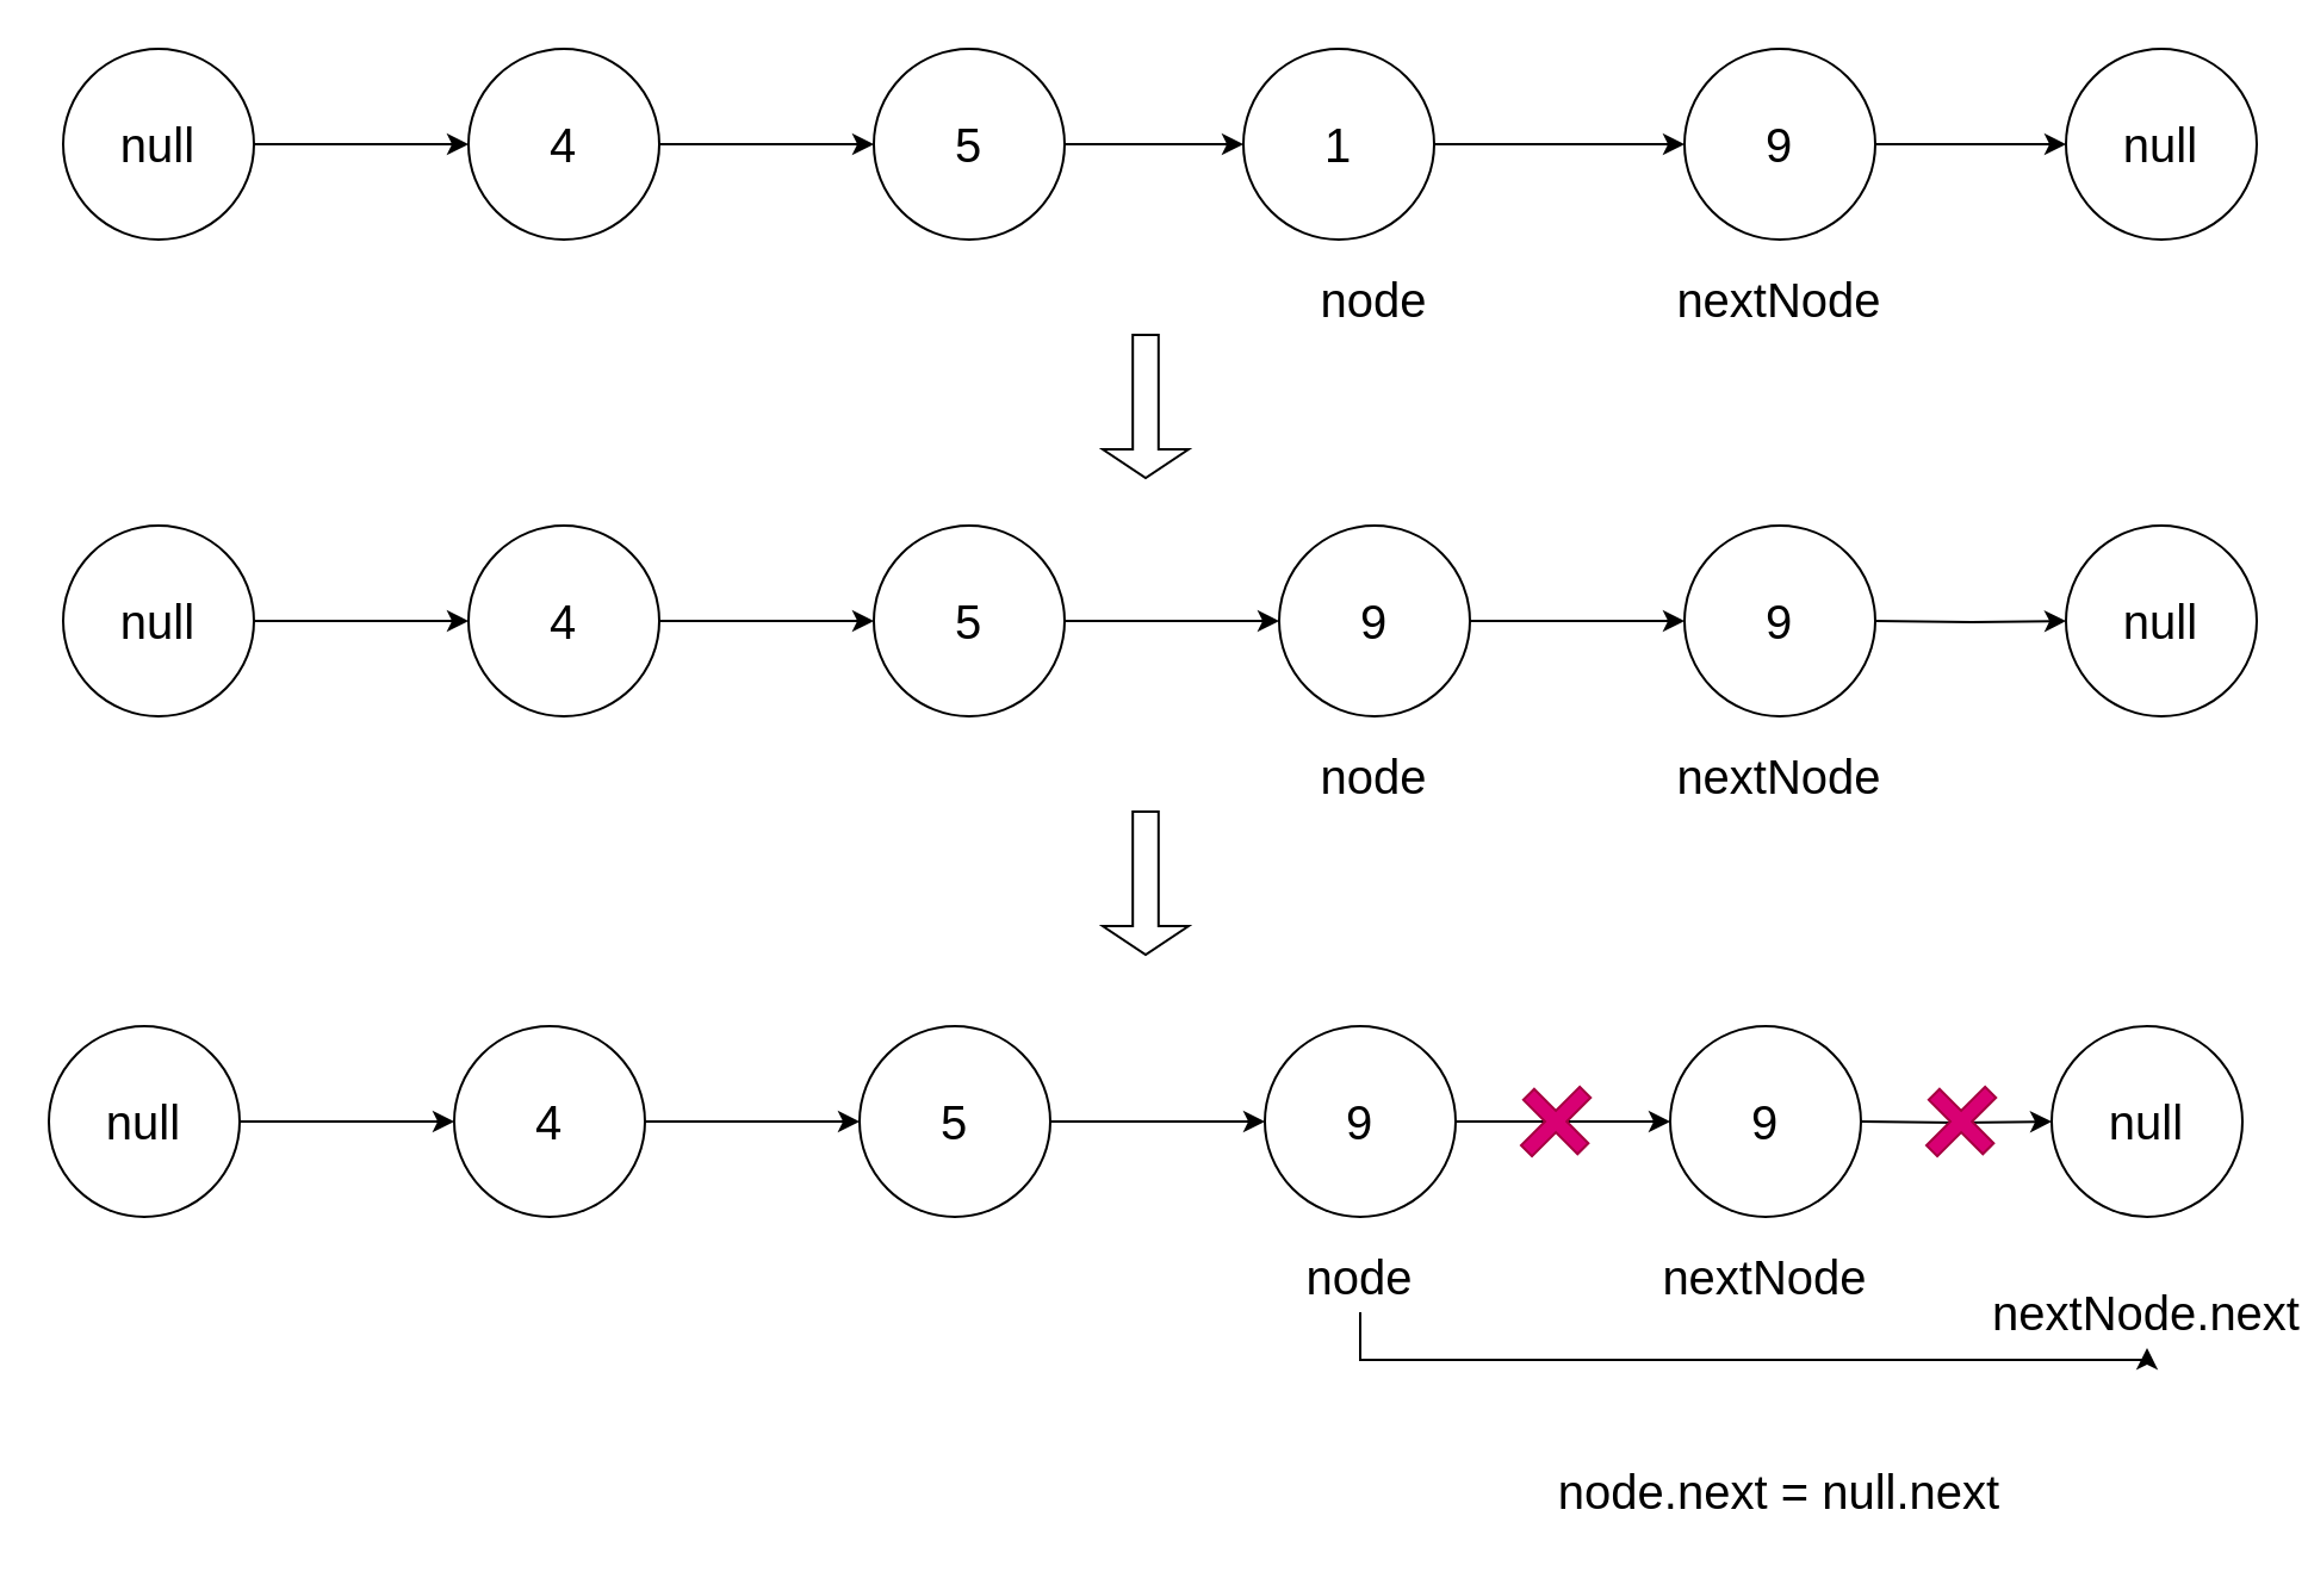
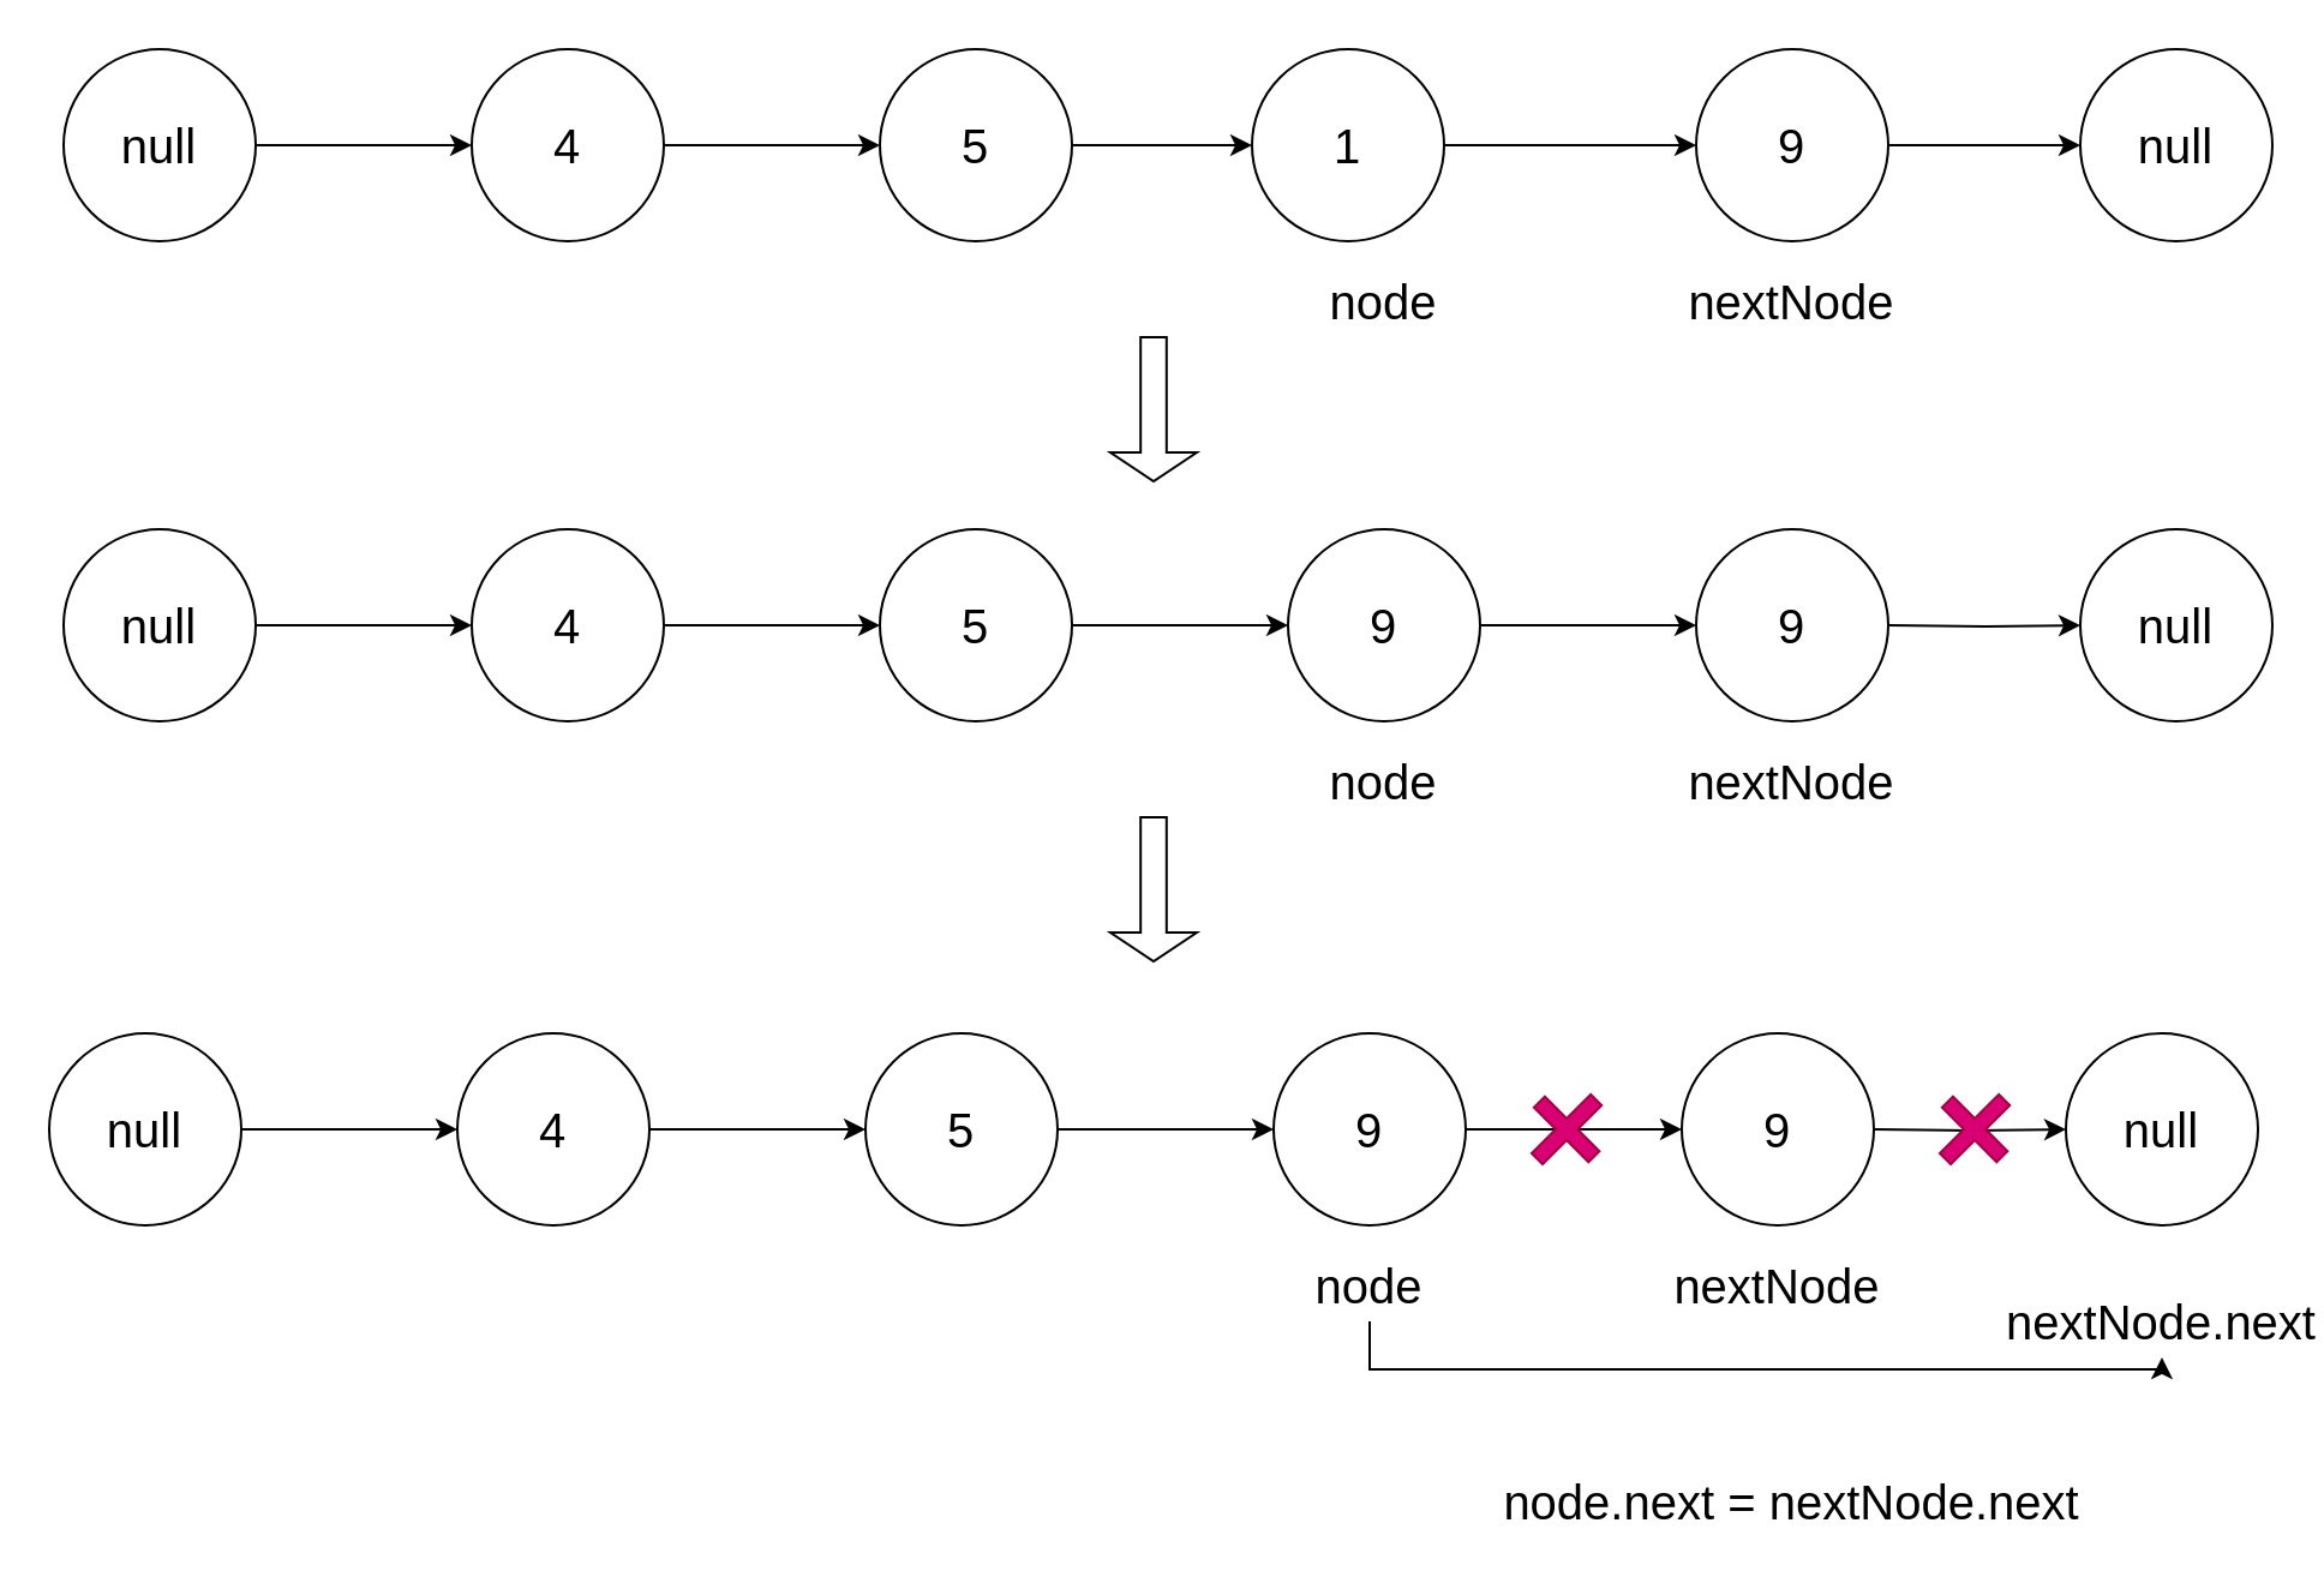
- <mxCell id="45" value="&lt;span&gt;&lt;div class=&quot;ql-code-block ql-long-66405214 ql-direction-ltr ql-authorBlock-66405214&quot; style=&quot;line-height: 100%&quot;&gt;node.next = null.next&lt;/div&gt;&lt;/span&gt;" style="text;html=1;strokeColor=none;fillColor=none;align=center;verticalAlign=middle;whiteSpace=wrap;rounded=0;fontSize=20;" vertex="1" parent="1"><mxGeometry x="571" y="610" width="350" height="30" as="geometry" /></mxCell>
+ <mxCell id="45" value="&lt;span&gt;&lt;div class=&quot;ql-code-block ql-long-66405214 ql-direction-ltr ql-authorBlock-66405214&quot; style=&quot;line-height: 100%&quot;&gt;node.next = nextNode.next&lt;/div&gt;&lt;/span&gt;" style="text;html=1;strokeColor=none;fillColor=none;align=center;verticalAlign=middle;whiteSpace=wrap;rounded=0;fontSize=20;" vertex="1" parent="1"><mxGeometry x="571" y="610" width="350" height="30" as="geometry" /></mxCell>
